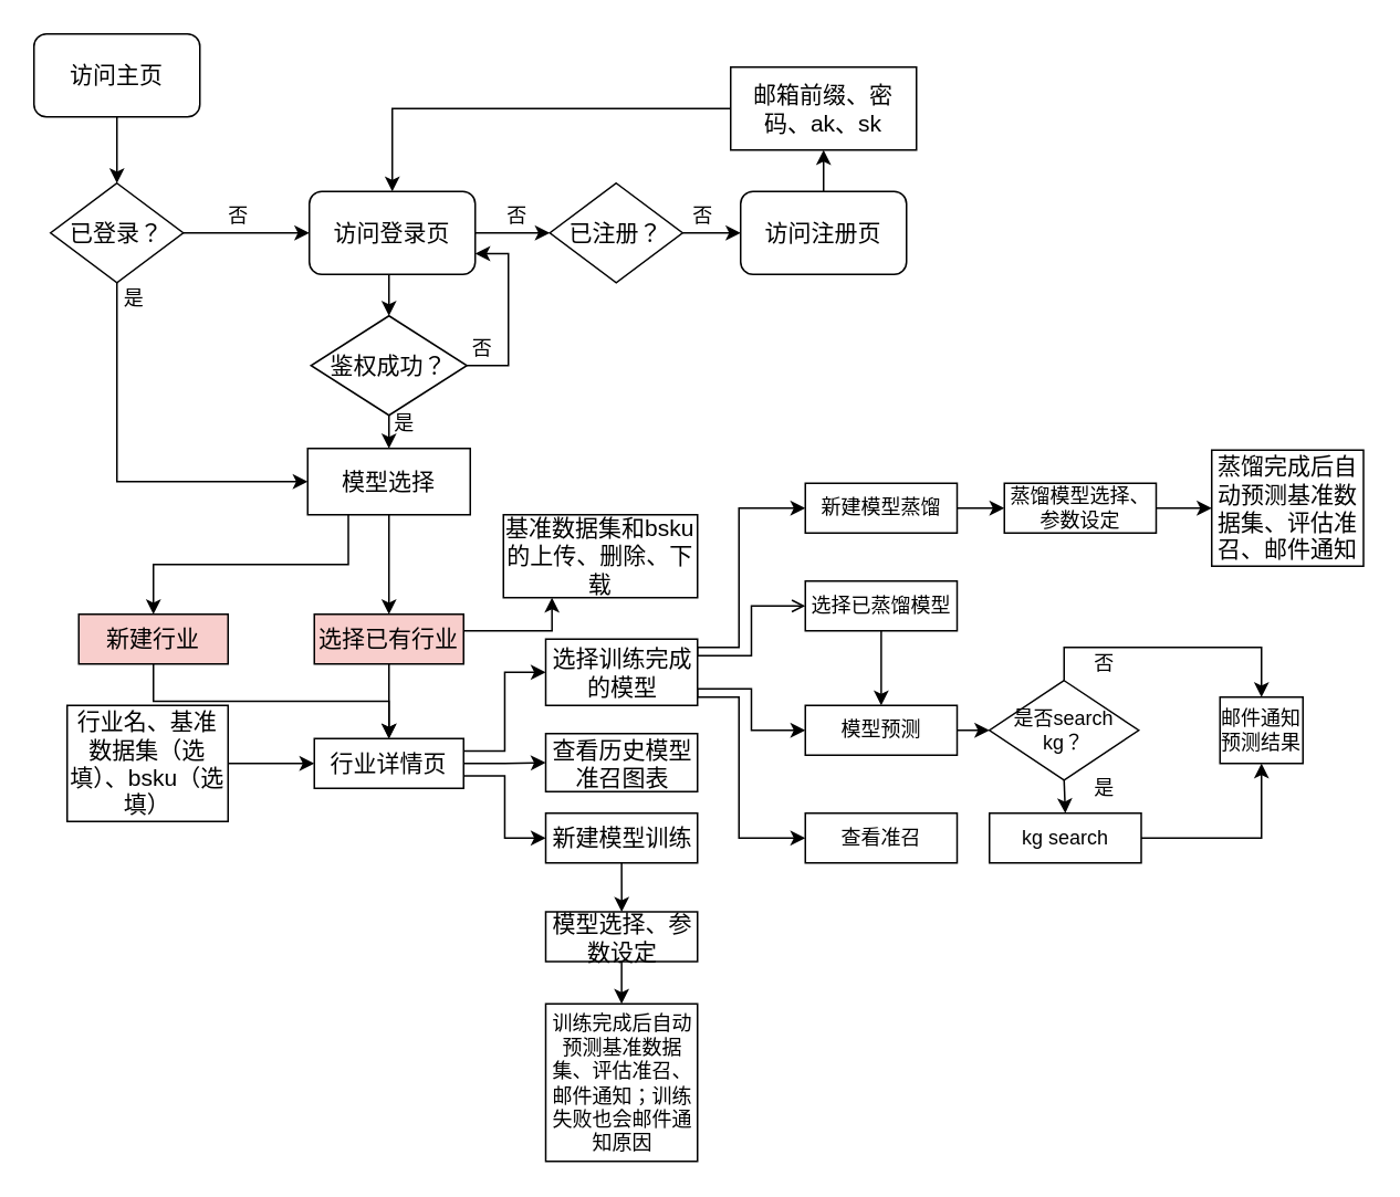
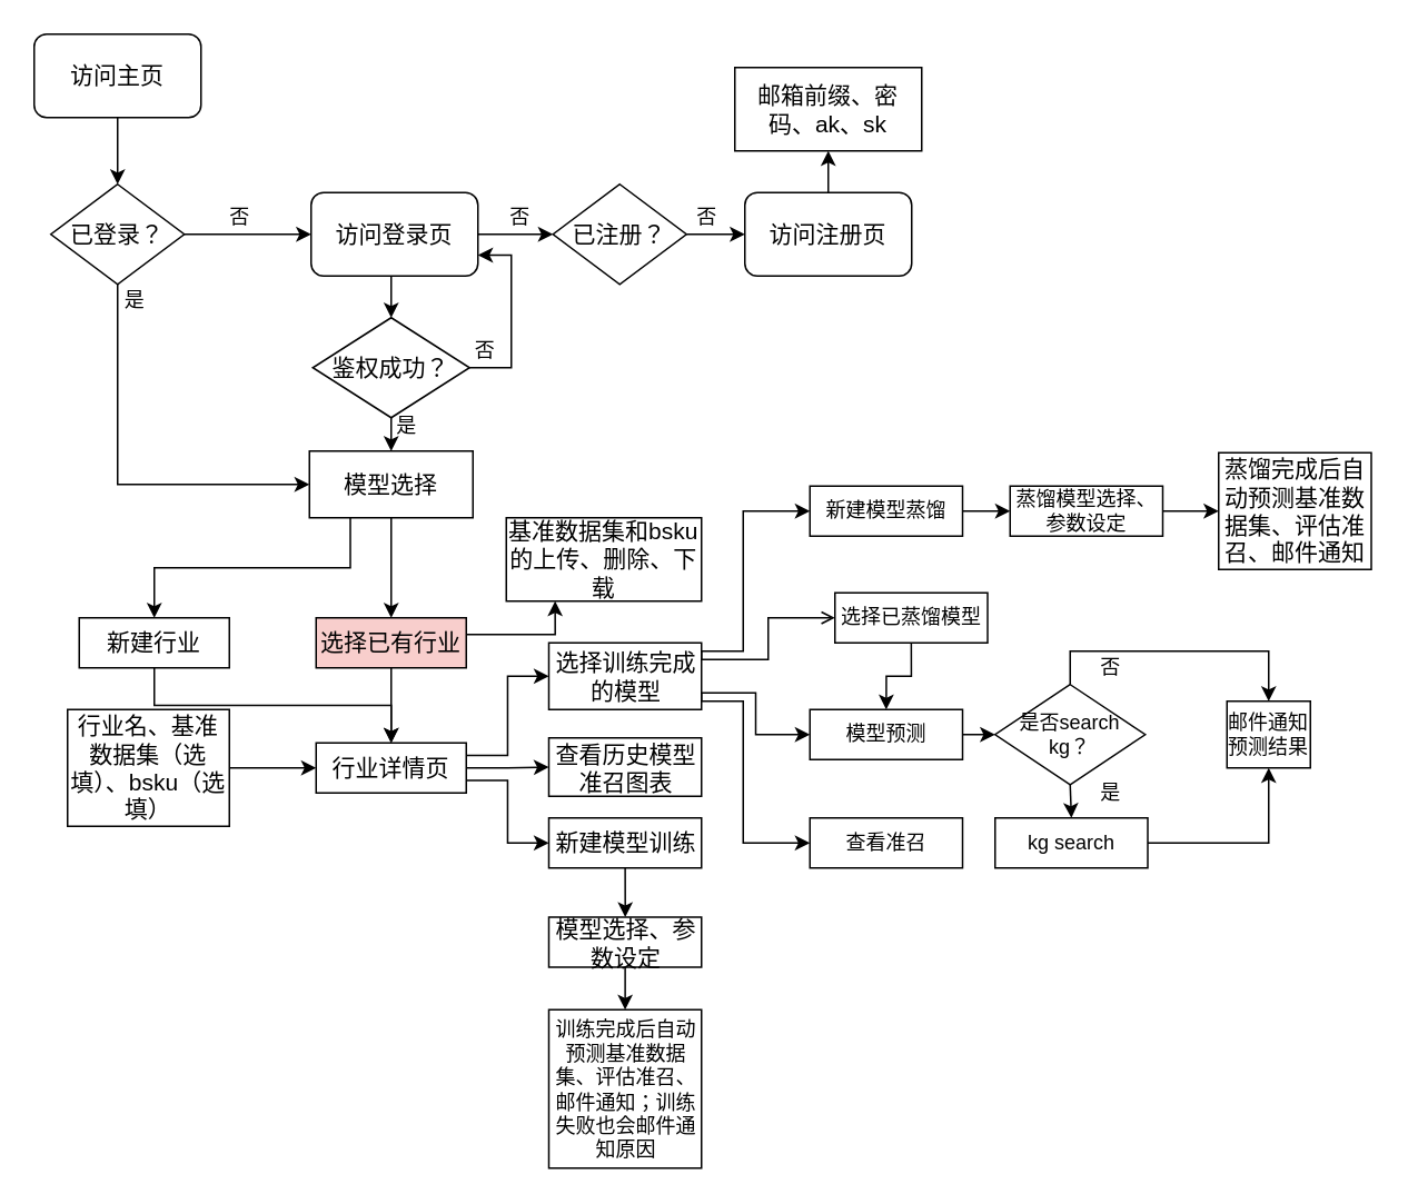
- <mxCell id="17" style="edgeStyle=orthogonalEdgeStyle;rounded=0;orthogonalLoop=1;jettySize=auto;html=1;exitX=0;exitY=0.5;exitDx=0;exitDy=0;entryX=0.5;entryY=0;entryDx=0;entryDy=0;" parent="1" source="18" target="6" edge="1"><mxGeometry relative="1" as="geometry" /></mxCell>
- <mxCell id="62" value="选择已蒸馏模型" style="rounded=0;whiteSpace=wrap;html=1;" parent="1" vertex="1"><mxGeometry x="485" y="350" width="91.5" height="30" as="geometry" /></mxCell>
+ <mxCell id="62" value="选择已蒸馏模型" style="rounded=0;whiteSpace=wrap;html=1;" parent="1" vertex="1"><mxGeometry x="500" y="355" width="91.5" height="30" as="geometry" /></mxCell>
- <mxCell id="29" value="&lt;font style=&quot;font-size: 14px&quot;&gt;新建行业&lt;/font&gt;" style="rounded=0;whiteSpace=wrap;html=1;fillColor=#f8cecc;" parent="1" vertex="1"><mxGeometry x="47" y="370" width="90" height="30" as="geometry" /></mxCell>
+ <mxCell id="29" value="&lt;font style=&quot;font-size: 14px&quot;&gt;新建行业&lt;/font&gt;" style="rounded=0;whiteSpace=wrap;html=1;" parent="1" vertex="1"><mxGeometry x="47" y="370" width="90" height="30" as="geometry" /></mxCell>
